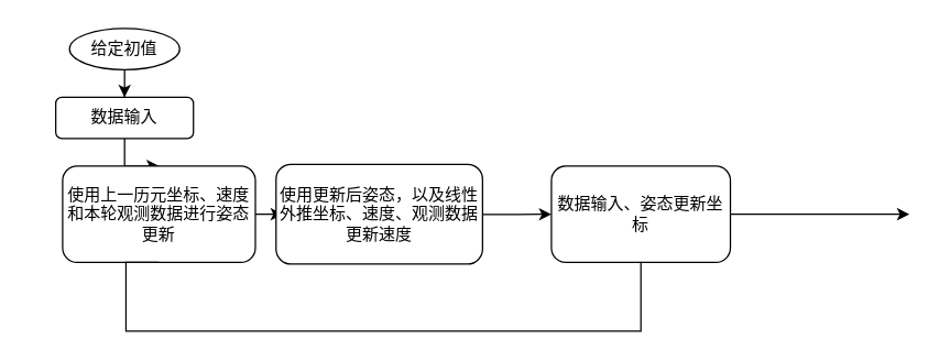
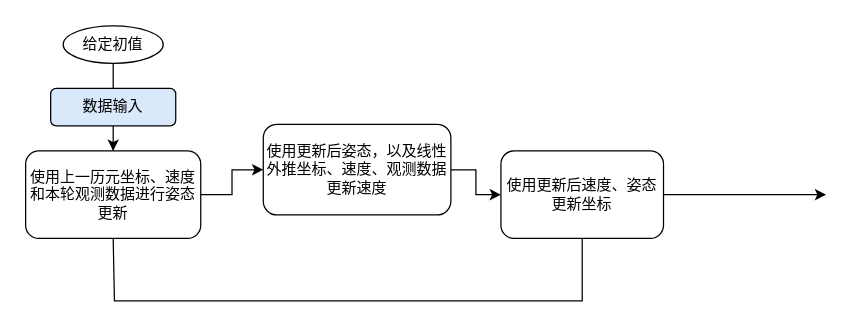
- <mxCell id="2" value="" style="edgeStyle=orthogonalEdgeStyle;rounded=0;orthogonalLoop=1;jettySize=auto;html=1;" edge="1" parent="1" source="3" target="5"><mxGeometry relative="1" as="geometry" /></mxCell>
+ <mxCell id="2" value="" style="edgeStyle=orthogonalEdgeStyle;rounded=0;orthogonalLoop=1;jettySize=auto;html=1;endArrow=none;" edge="1" parent="1" source="3" target="5"><mxGeometry relative="1" as="geometry" /></mxCell>
- <mxCell id="5" value="数据输入" style="whiteSpace=wrap;html=1;rounded=1;" vertex="1" parent="1"><mxGeometry x="40" y="70" width="100" height="30" as="geometry" /></mxCell>
+ <mxCell id="5" value="数据输入" style="whiteSpace=wrap;html=1;rounded=1;fillColor=#dae8fc;" vertex="1" parent="1"><mxGeometry x="40" y="70" width="100" height="30" as="geometry" /></mxCell>
- <mxCell id="7" value="使用上一历元坐标、速度和本轮观测数据进行姿态更新" style="whiteSpace=wrap;html=1;rounded=1;" vertex="1" parent="1"><mxGeometry x="45" y="120" width="140" height="70" as="geometry" /></mxCell>
+ <mxCell id="7" value="使用上一历元坐标、速度和本轮观测数据进行姿态更新" style="whiteSpace=wrap;html=1;rounded=1;" vertex="1" parent="1"><mxGeometry x="20" y="120" width="140" height="70" as="geometry" /></mxCell>
- <mxCell id="9" value="使用更新后姿态，以及线性外推坐标、速度、观测数据更新速度" style="whiteSpace=wrap;html=1;rounded=1;" vertex="1" parent="1"><mxGeometry x="200" y="118.75" width="150" height="72.5" as="geometry" /></mxCell>
+ <mxCell id="9" value="使用更新后姿态，以及线性外推坐标、速度、观测数据更新速度" style="whiteSpace=wrap;html=1;rounded=1;" vertex="1" parent="1"><mxGeometry x="210" y="98.75" width="150" height="72.5" as="geometry" /></mxCell>
- <mxCell id="12" value="数据输入、姿态更新坐标" style="whiteSpace=wrap;html=1;rounded=1;" vertex="1" parent="1"><mxGeometry x="400" y="120" width="130" height="70" as="geometry" /></mxCell>
+ <mxCell id="12" value="使用更新后速度、姿态更新坐标" style="whiteSpace=wrap;html=1;rounded=1;" vertex="1" parent="1"><mxGeometry x="400" y="120" width="130" height="70" as="geometry" /></mxCell>
